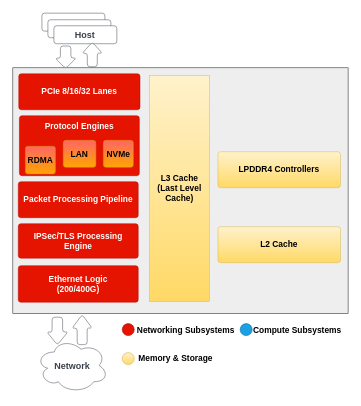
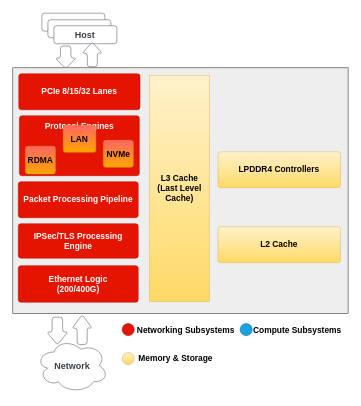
- <mxCell id="13" value="PCIe 8/16/32 Lanes" style="html=1;overflow=block;blockSpacing=1;whiteSpace=wrap;fontSize=14;fontColor=#ffffff;spacing=3.8;strokeColor=#B20000;strokeOpacity=100;fillOpacity=100;rounded=1;absoluteArcSize=1;arcSize=9;fillColor=#e51400;strokeWidth=0.8;lucidId=1~6K_v-VPYom;fontStyle=1" parent="2" vertex="1"><mxGeometry x="9.93" y="101.07" width="202.17" height="60" as="geometry" /></mxCell>
+ <mxCell id="13" value="PCIe 8/15/32 Lanes" style="html=1;overflow=block;blockSpacing=1;whiteSpace=wrap;fontSize=14;fontColor=#ffffff;spacing=3.8;strokeColor=#B20000;strokeOpacity=100;fillOpacity=100;rounded=1;absoluteArcSize=1;arcSize=9;fillColor=#e51400;strokeWidth=0.8;lucidId=1~6K_v-VPYom;fontStyle=1" parent="2" vertex="1"><mxGeometry x="9.93" y="101.07" width="202.17" height="60" as="geometry" /></mxCell>
- <mxCell id="24" value="LAN" style="html=1;overflow=block;blockSpacing=1;whiteSpace=wrap;fontSize=14;spacing=3.8;strokeColor=#d79b00;strokeOpacity=100;fillOpacity=100;rounded=1;absoluteArcSize=1;arcSize=9;fillColor=#FF6666;strokeWidth=0.8;lucidId=Ua7KMCPptFoE;fontStyle=1;gradientColor=#ffa500;" parent="2" vertex="1"><mxGeometry x="84.15" y="212.07" width="54.34" height="45" as="geometry" /></mxCell>
+ <mxCell id="24" value="LAN" style="html=1;overflow=block;blockSpacing=1;whiteSpace=wrap;fontSize=14;spacing=3.8;strokeColor=#d79b00;strokeOpacity=100;fillOpacity=100;rounded=1;absoluteArcSize=1;arcSize=9;fillColor=#FF6666;strokeWidth=0.8;lucidId=Ua7KMCPptFoE;fontStyle=1;gradientColor=#ffa500;" parent="2" vertex="1"><mxGeometry x="84.15" y="187.07" width="54.34" height="45" as="geometry" /></mxCell>
